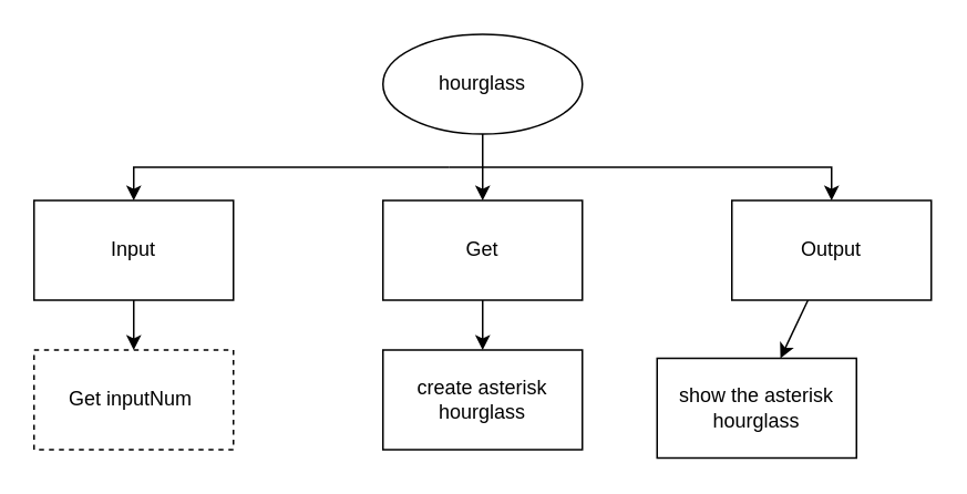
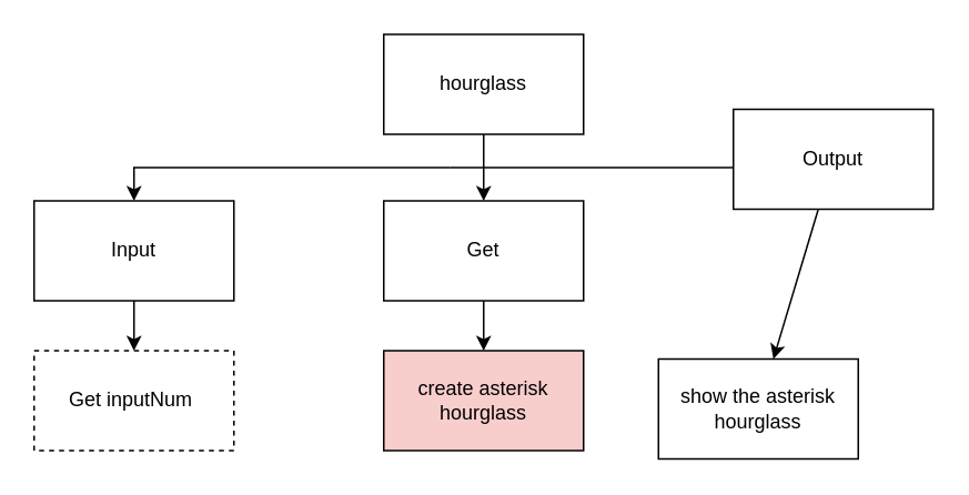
- <mxCell id="7" value="hourglass" style="ellipse;whiteSpace=wrap;html=1;" vertex="1" parent="1"><mxGeometry x="230" y="20" width="120" height="60" as="geometry" /></mxCell>
+ <mxCell id="7" value="hourglass" style="rounded=0;whiteSpace=wrap;html=1;" vertex="1" parent="1"><mxGeometry x="230" y="20" width="120" height="60" as="geometry" /></mxCell>
- <mxCell id="12" value="Output" style="rounded=0;whiteSpace=wrap;html=1;" vertex="1" parent="1"><mxGeometry x="440" y="120" width="120" height="60" as="geometry" /></mxCell>
+ <mxCell id="12" value="Output" style="rounded=0;whiteSpace=wrap;html=1;" vertex="1" parent="1"><mxGeometry x="440" y="65" width="120" height="60" as="geometry" /></mxCell>
- <mxCell id="15" value="create asterisk hourglass" style="rounded=0;whiteSpace=wrap;html=1;" vertex="1" parent="1"><mxGeometry x="230" y="210" width="120" height="60" as="geometry" /></mxCell>
+ <mxCell id="15" value="create asterisk hourglass" style="rounded=0;whiteSpace=wrap;html=1;fillColor=#f8cecc;" vertex="1" parent="1"><mxGeometry x="230" y="210" width="120" height="60" as="geometry" /></mxCell>
